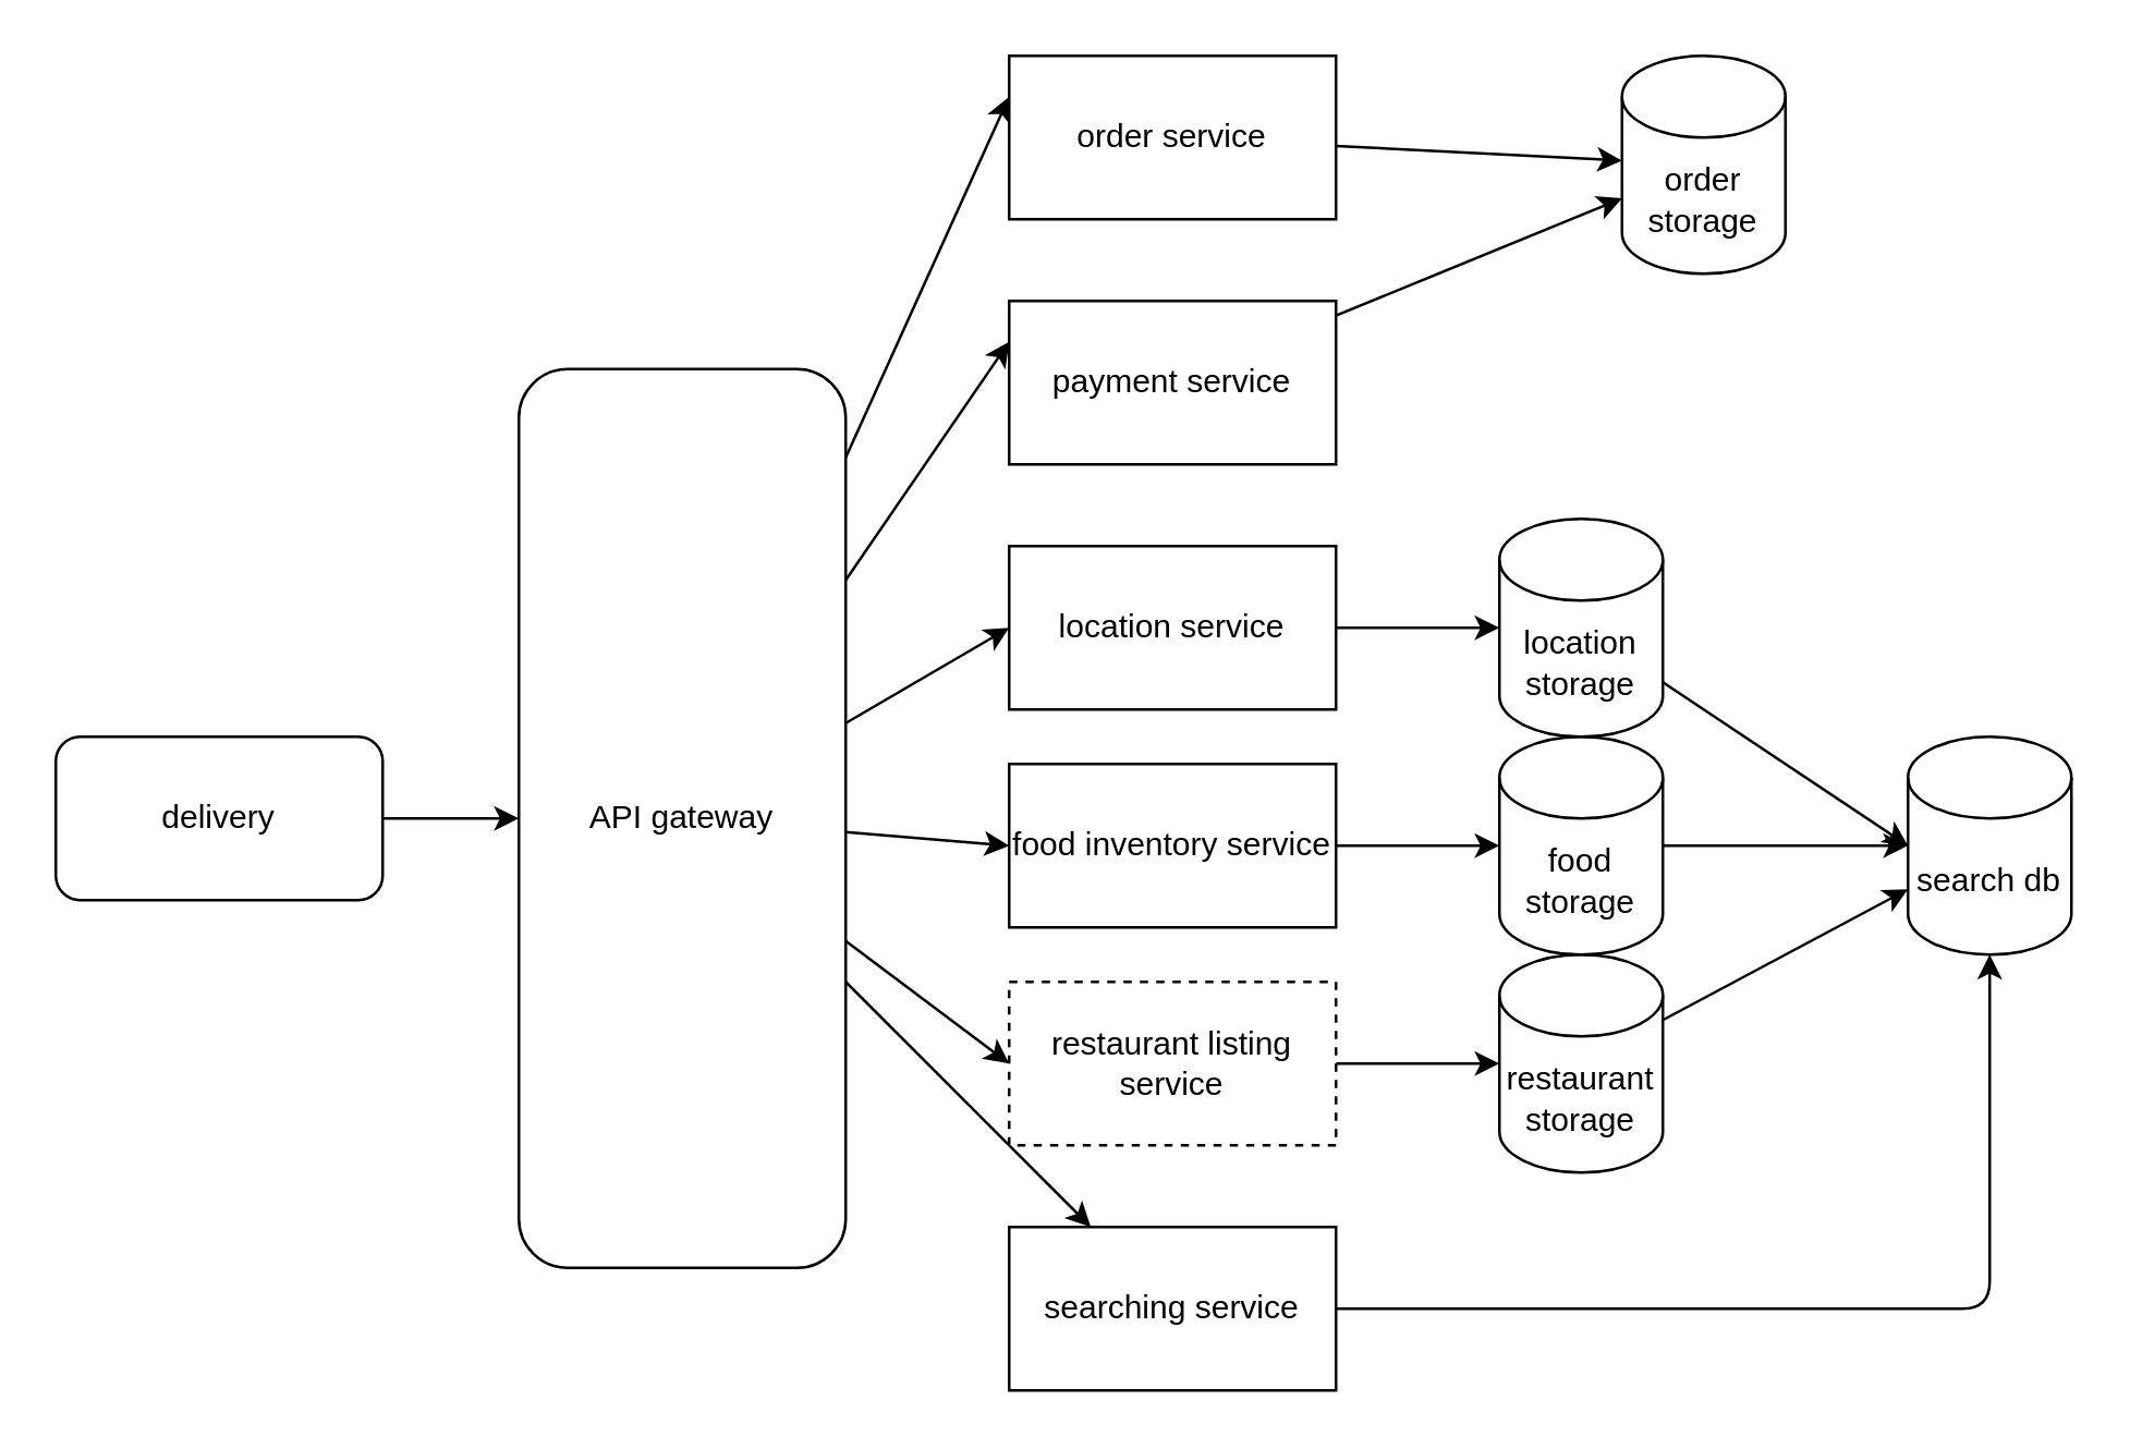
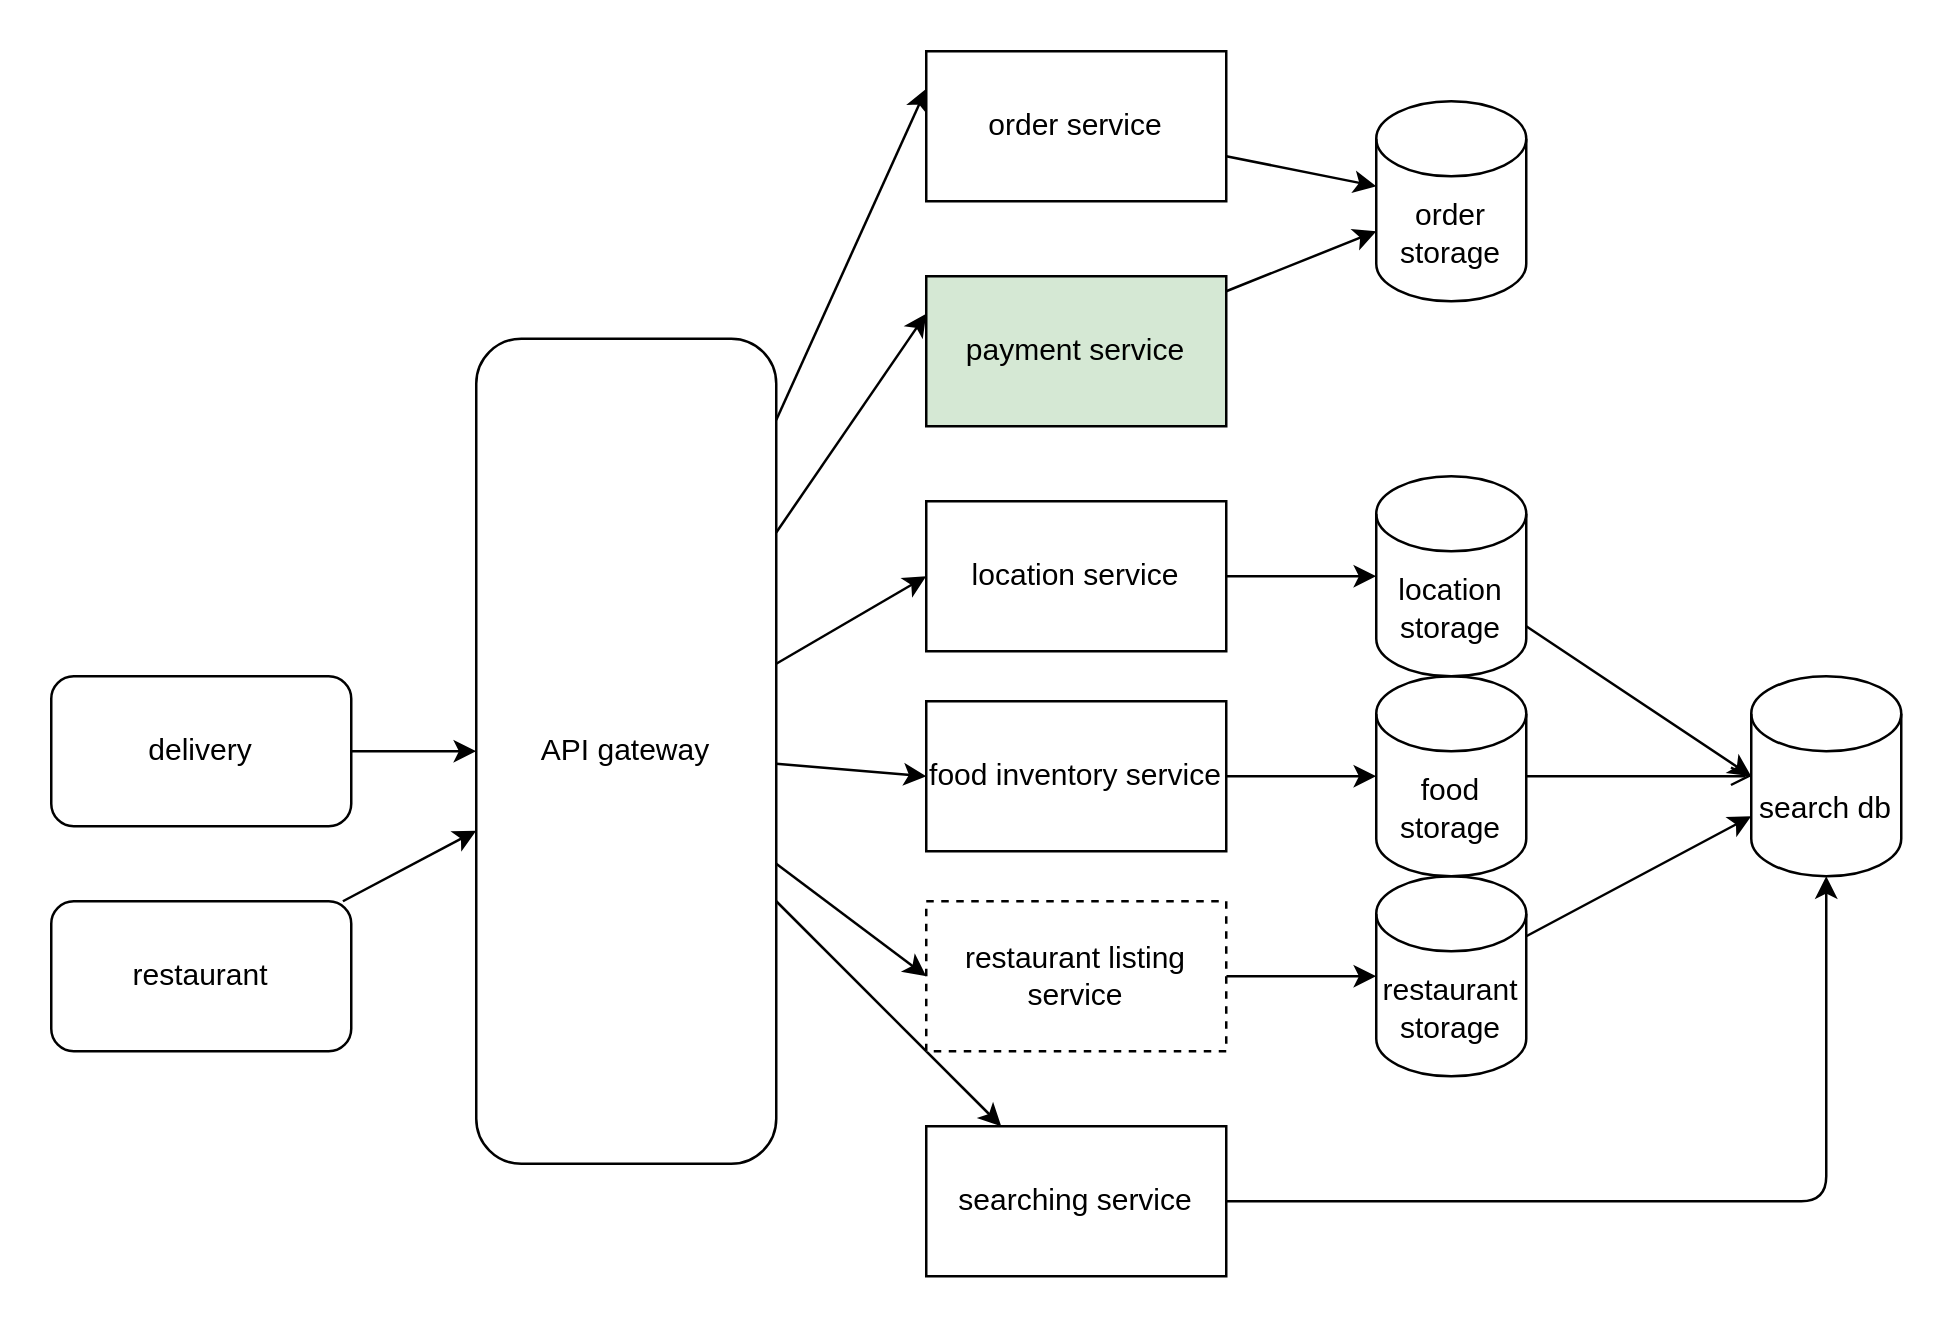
- <mxCell id="32" value="order storage" style="shape=cylinder3;whiteSpace=wrap;html=1;boundedLbl=1;backgroundOutline=1;size=15;" parent="1" vertex="1"><mxGeometry x="595" y="20" width="60" height="80" as="geometry" /></mxCell>
+ <mxCell id="32" value="order storage" style="shape=cylinder3;whiteSpace=wrap;html=1;boundedLbl=1;backgroundOutline=1;size=15;" parent="1" vertex="1"><mxGeometry x="550" y="40" width="60" height="80" as="geometry" /></mxCell>
- <mxCell id="31" value="payment service" style="rounded=0;whiteSpace=wrap;html=1;" parent="1" vertex="1"><mxGeometry x="370" y="110" width="120" height="60" as="geometry" /></mxCell>
+ <mxCell id="31" value="payment service" style="rounded=0;whiteSpace=wrap;html=1;fillColor=#d5e8d4;" parent="1" vertex="1"><mxGeometry x="370" y="110" width="120" height="60" as="geometry" /></mxCell>
- <mxCell id="19" value="" style="edgeStyle=none;html=1;" parent="1" source="20" target="25" edge="1"><mxGeometry relative="1" as="geometry" /></mxCell>
+ <mxCell id="19" value="" style="edgeStyle=none;html=1;endArrow=open;" parent="1" source="20" target="25" edge="1"><mxGeometry relative="1" as="geometry" /></mxCell>
+ <mxCell id="4" value="" style="edgeStyle=none;html=1;" parent="1" source="5" target="12" edge="1"><mxGeometry relative="1" as="geometry" /></mxCell>
+ <mxCell id="5" value="restaurant" style="rounded=1;whiteSpace=wrap;html=1;" parent="1" vertex="1"><mxGeometry x="20" y="360" width="120" height="60" as="geometry" /></mxCell>
